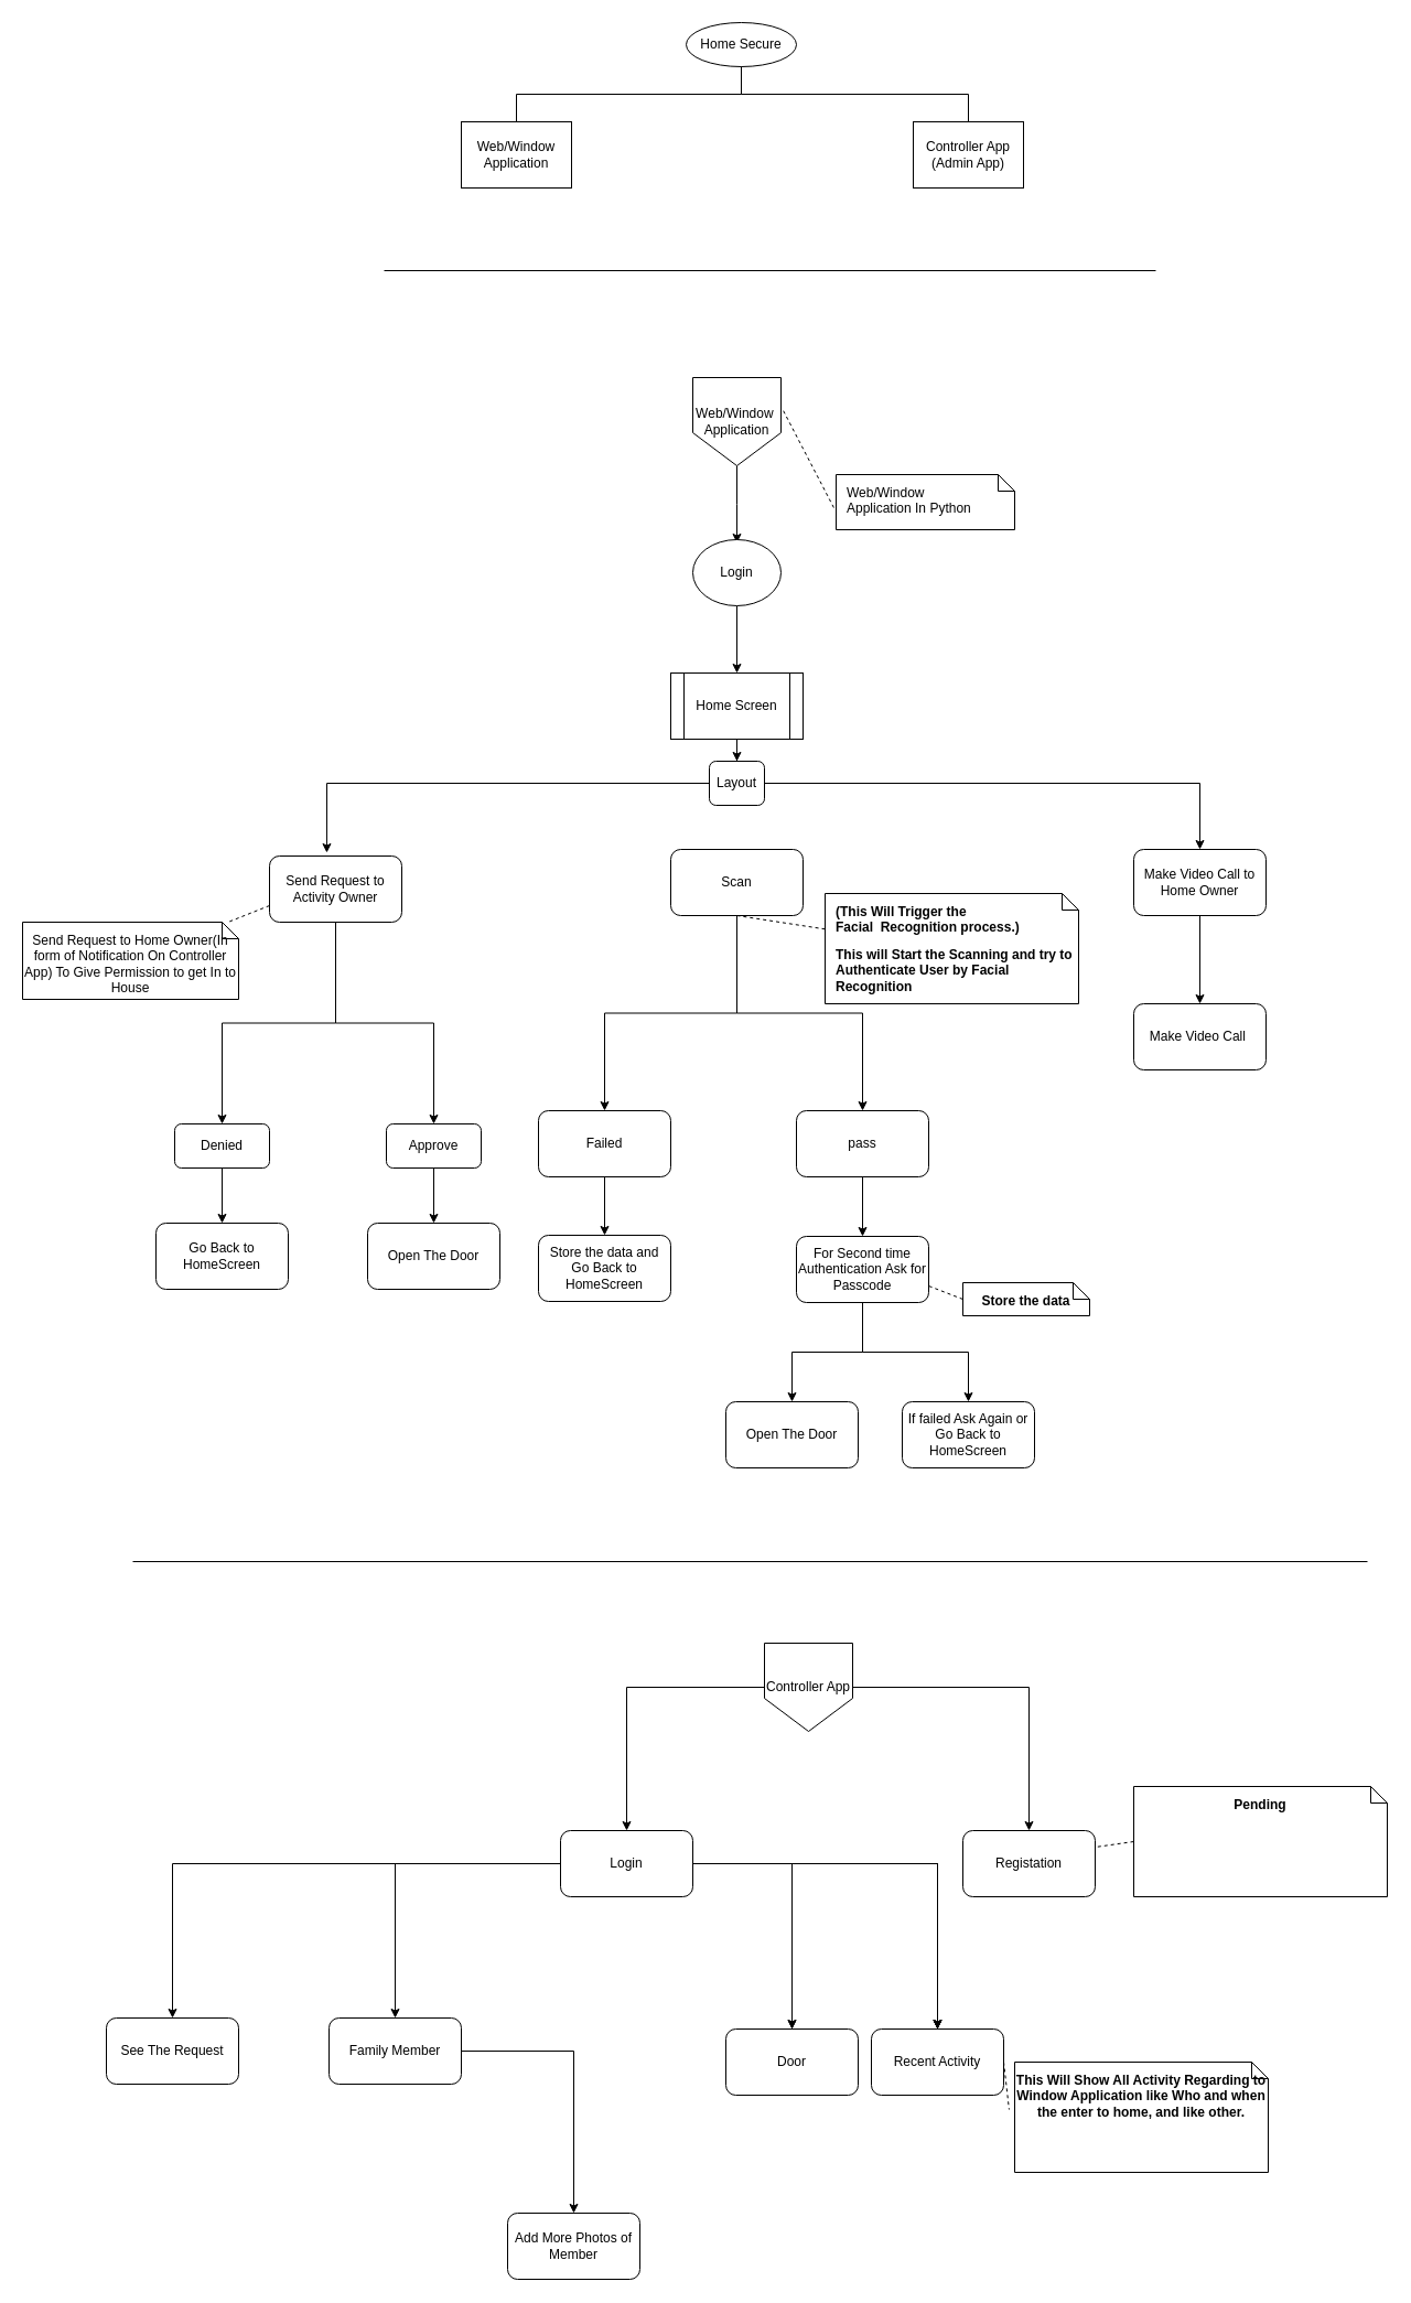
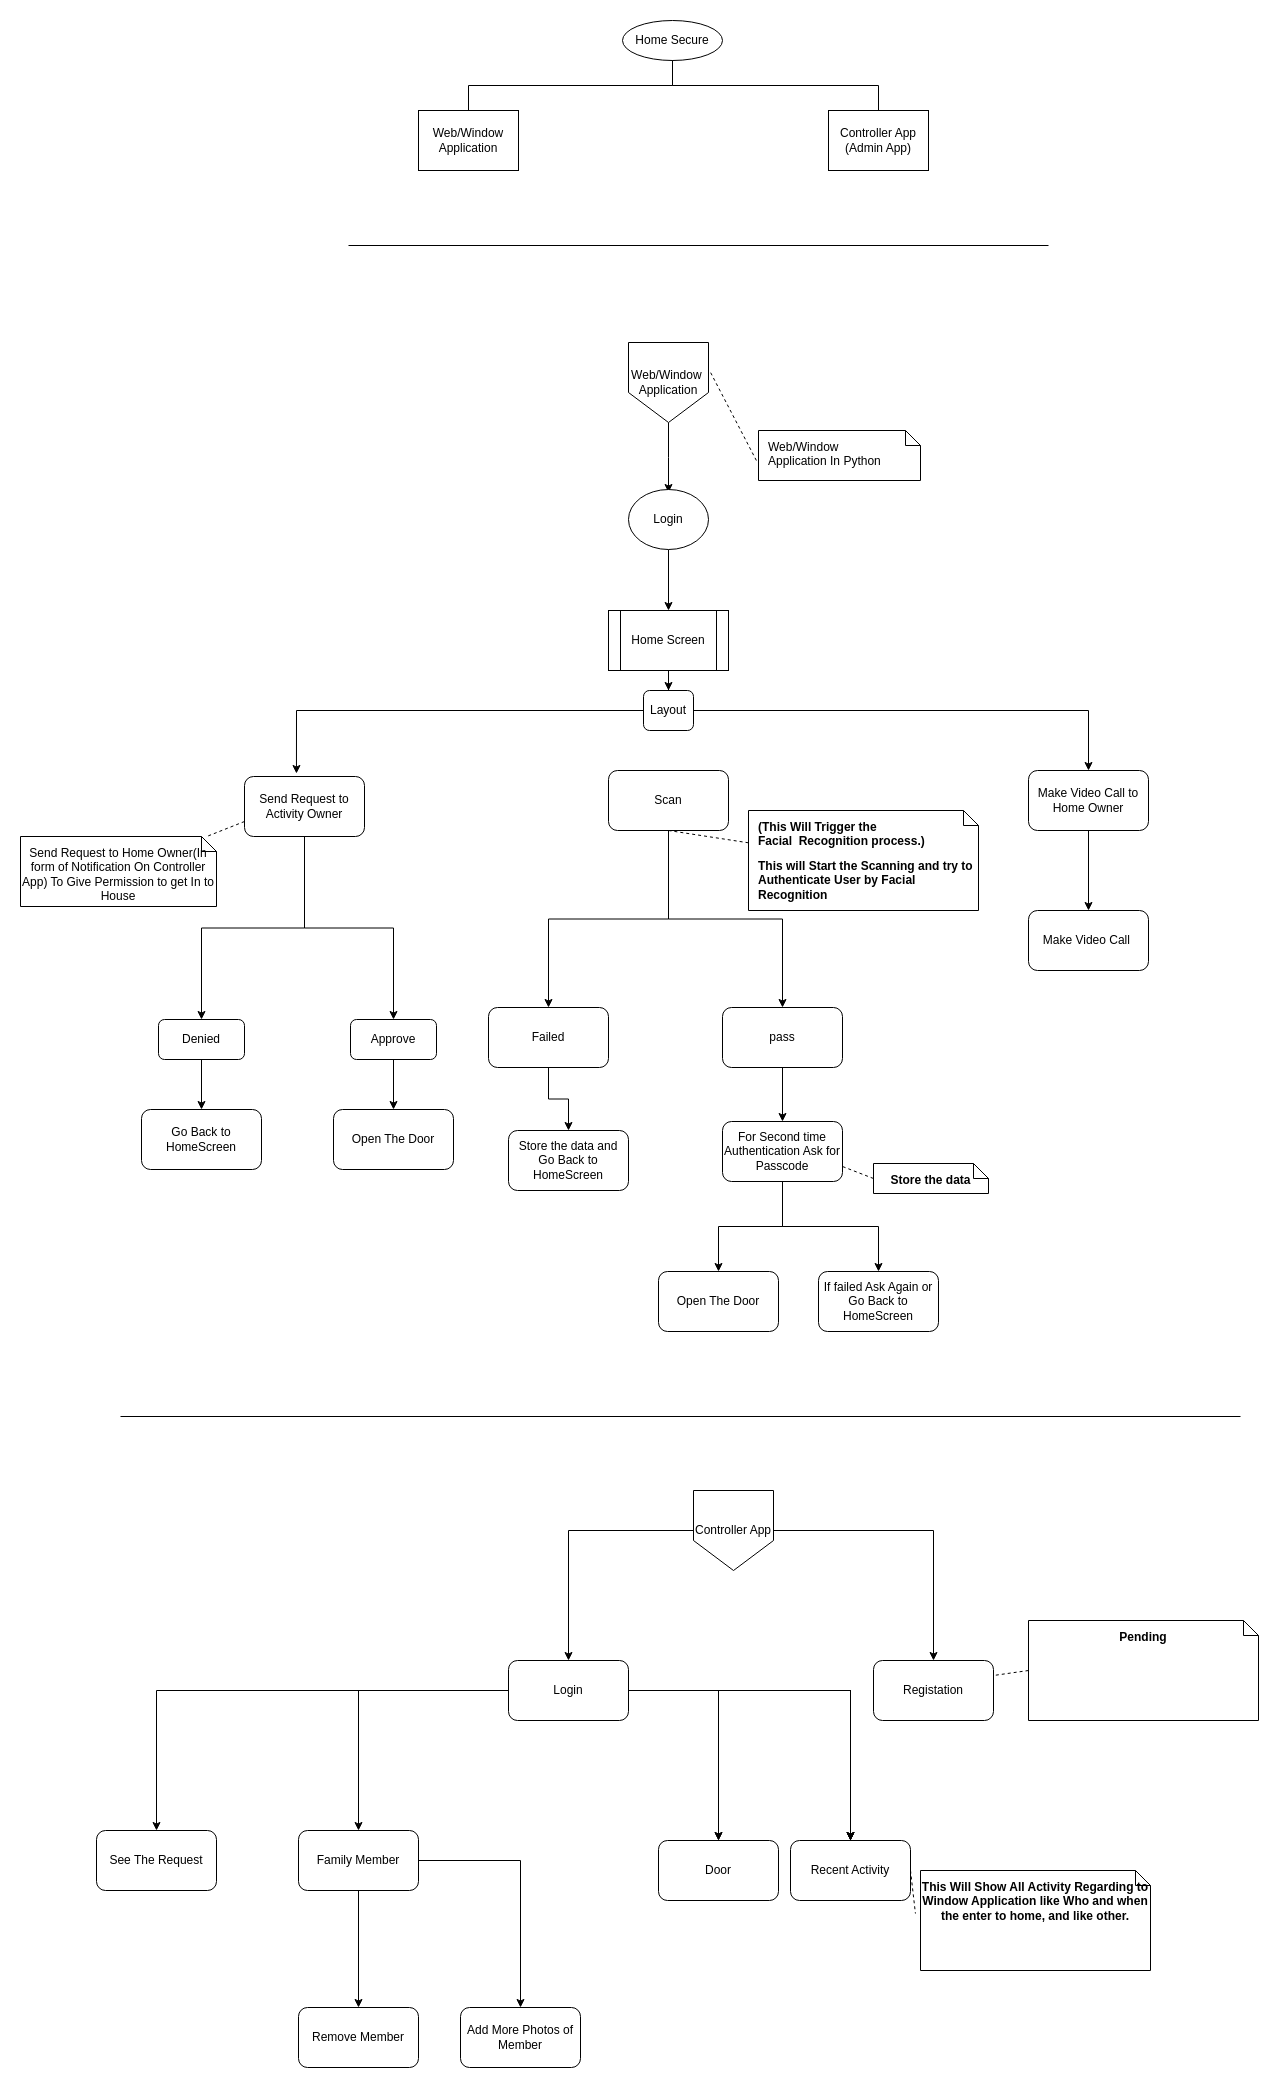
- <mxCell id="33" value="Store the data and Go Back to HomeScreen" style="rounded=1;whiteSpace=wrap;html=1;fontFamily=Helvetica;" vertex="1" parent="1"><mxGeometry x="488" y="1120" width="120" height="60" as="geometry" /></mxCell>
+ <mxCell id="33" value="Store the data and Go Back to HomeScreen" style="rounded=1;whiteSpace=wrap;html=1;fontFamily=Helvetica;" vertex="1" parent="1"><mxGeometry x="508" y="1130" width="120" height="60" as="geometry" /></mxCell>
+ <mxCell id="71" style="edgeStyle=orthogonalEdgeStyle;rounded=0;orthogonalLoop=1;jettySize=auto;html=1;fontFamily=Helvetica;" edge="1" parent="1" source="73" target="74"><mxGeometry relative="1" as="geometry" /></mxCell>
+ <mxCell id="74" value="Remove Member" style="rounded=1;whiteSpace=wrap;html=1;fontFamily=Helvetica;" vertex="1" parent="1"><mxGeometry x="298" y="2007" width="120" height="60" as="geometry" /></mxCell>
